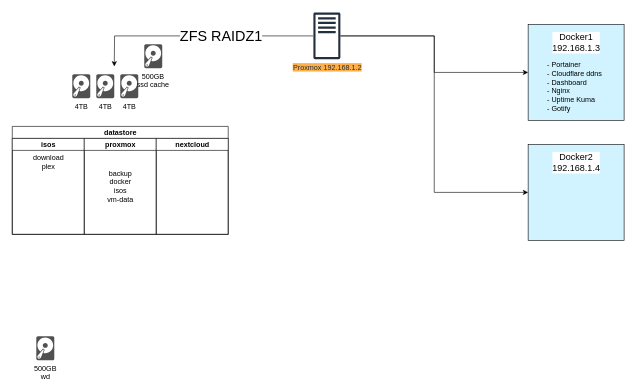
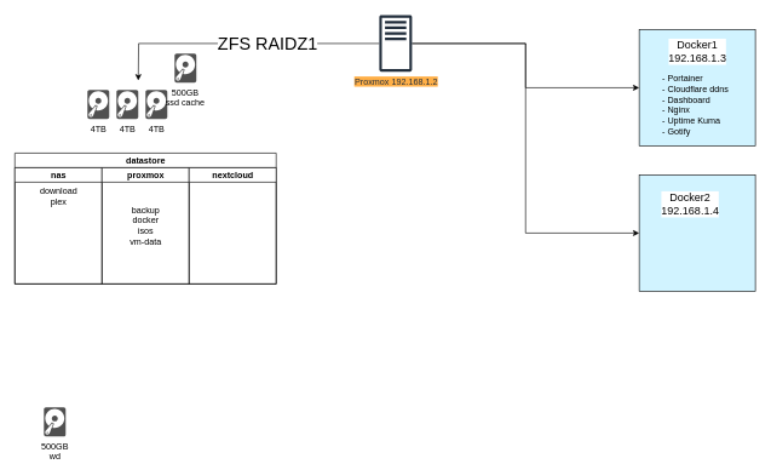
- <mxCell id="16" value="isos" style="swimlane;startSize=20;html=1;" vertex="1" parent="15"><mxGeometry y="20" width="120" height="160" as="geometry" /></mxCell>
+ <mxCell id="16" value="nas" style="swimlane;startSize=20;html=1;" vertex="1" parent="15"><mxGeometry y="20" width="120" height="160" as="geometry" /></mxCell>
- <mxCell id="22" value="&lt;div style=&quot;font-size: 15px;&quot;&gt;Docker2&lt;/div&gt;&lt;div style=&quot;font-size: 15px;&quot;&gt;192.168.1.4&lt;/div&gt;" style="text;html=1;align=center;verticalAlign=middle;resizable=0;points=[];autosize=1;strokeColor=none;fillColor=none;labelBackgroundColor=default;spacing=1;spacingLeft=0;spacingTop=0;labelPosition=center;verticalLabelPosition=middle;labelBorderColor=none;fontSize=15;" vertex="1" parent="1"><mxGeometry x="910" y="245" width="100" height="50" as="geometry" /></mxCell>
+ <mxCell id="22" value="&lt;div style=&quot;font-size: 15px;&quot;&gt;Docker2&lt;/div&gt;&lt;div style=&quot;font-size: 15px;&quot;&gt;192.168.1.4&lt;/div&gt;" style="text;html=1;align=center;verticalAlign=middle;resizable=0;points=[];autosize=1;strokeColor=none;fillColor=none;labelBackgroundColor=default;spacing=1;spacingLeft=0;spacingTop=0;labelPosition=center;verticalLabelPosition=middle;labelBorderColor=none;fontSize=15;" vertex="1" parent="1"><mxGeometry x="900" y="255" width="100" height="50" as="geometry" /></mxCell>
